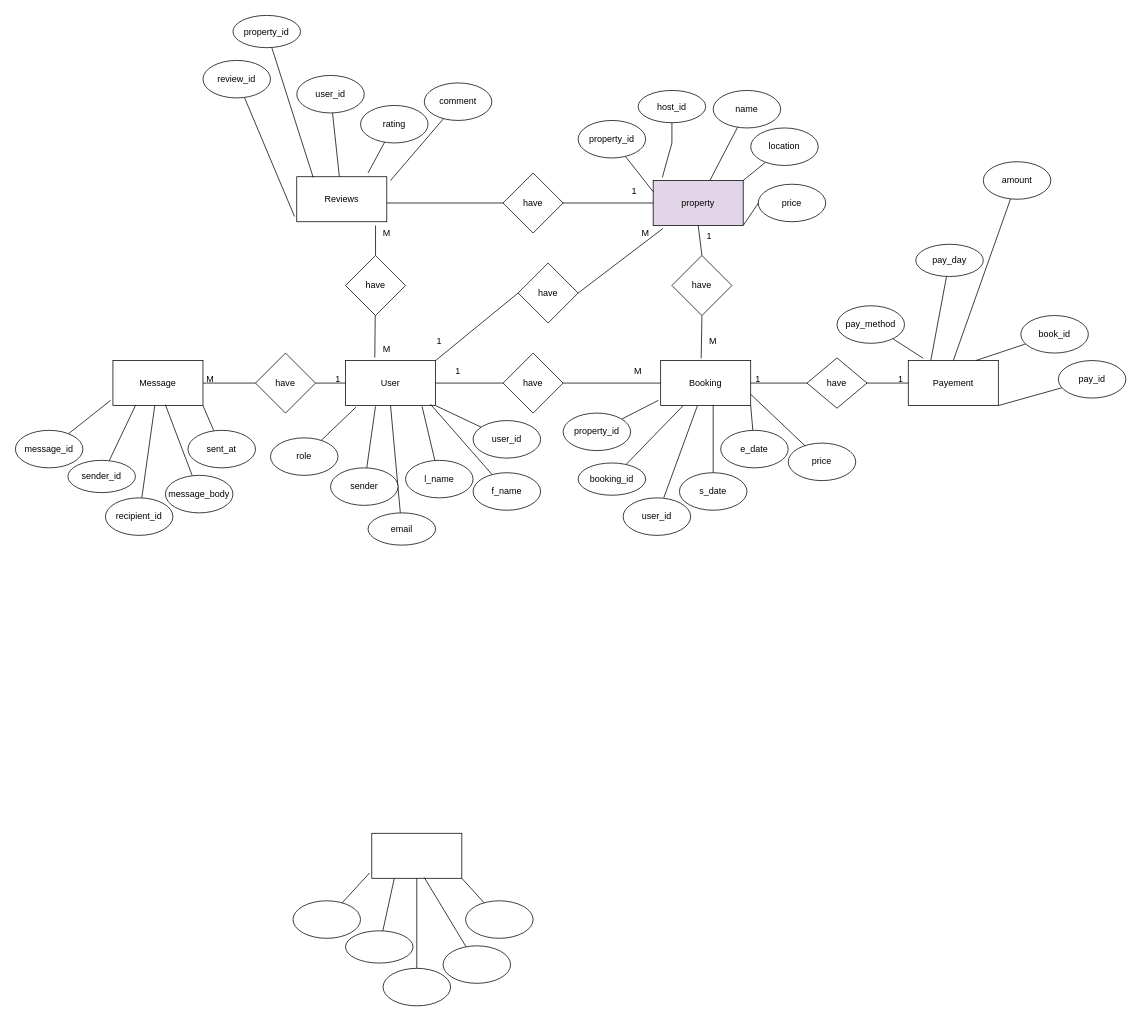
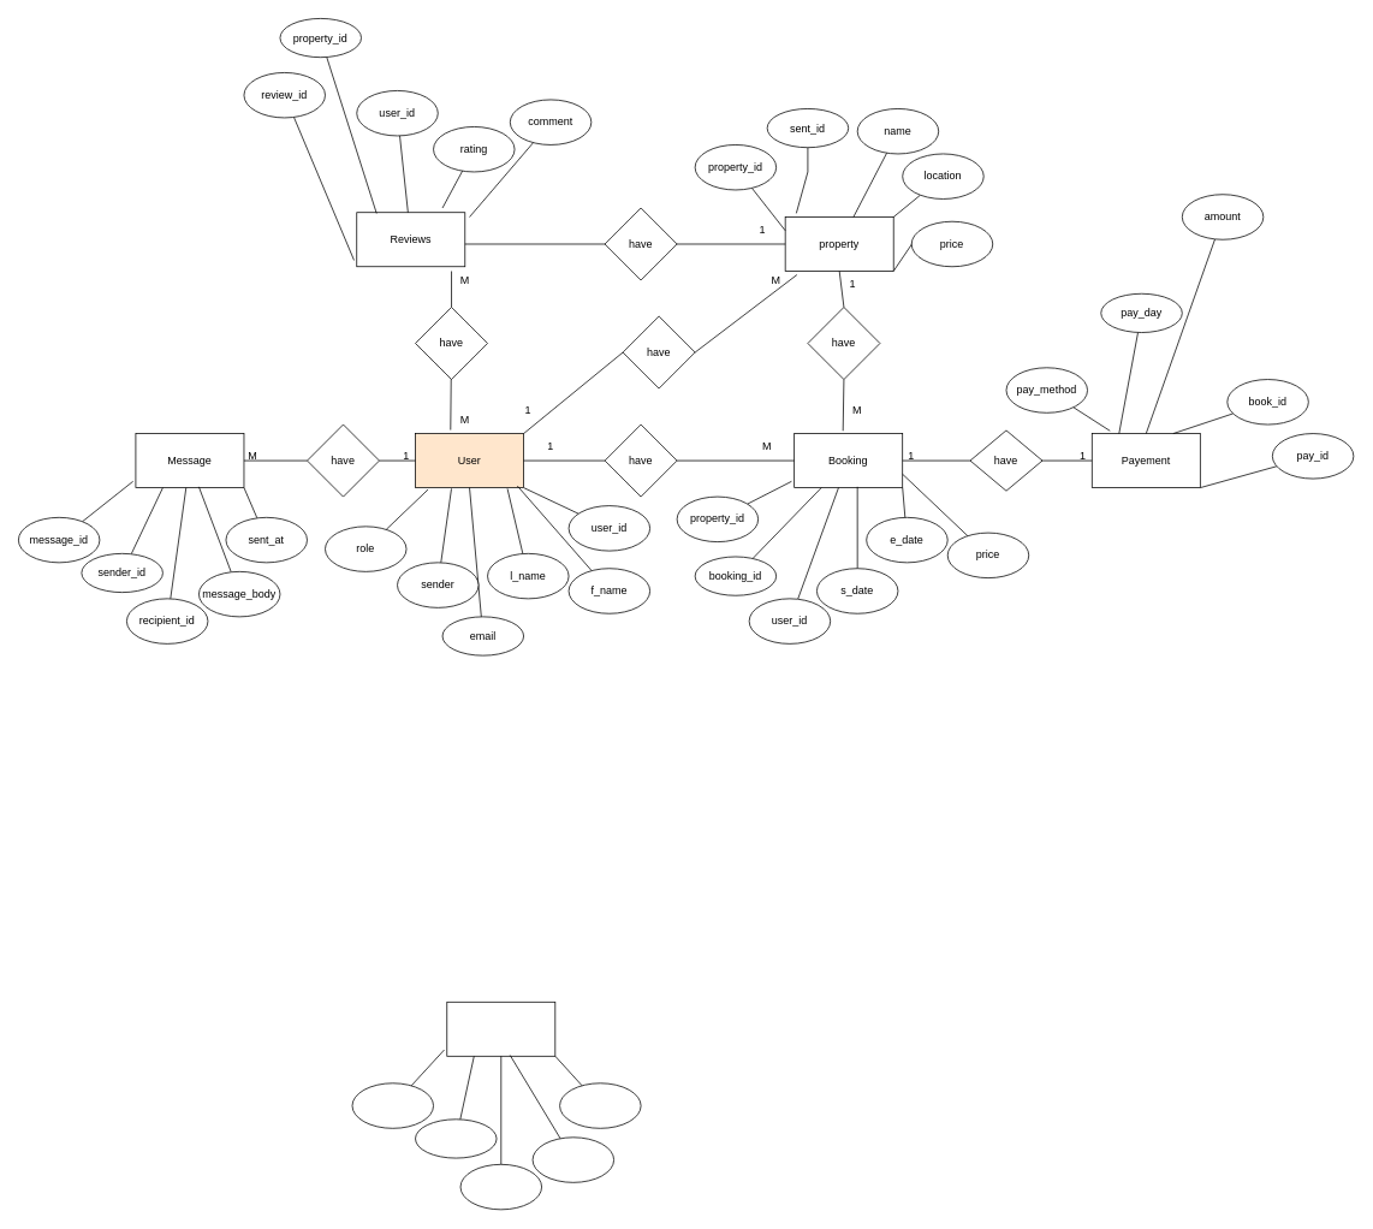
- <mxCell id="32" value="host_id" style="ellipse;whiteSpace=wrap;html=1;" vertex="1" parent="1"><mxGeometry x="850" y="120" width="90" height="43" as="geometry" /></mxCell>
+ <mxCell id="32" value="sent_id" style="ellipse;whiteSpace=wrap;html=1;" vertex="1" parent="1"><mxGeometry x="850" y="120" width="90" height="43" as="geometry" /></mxCell>
- <mxCell id="24" value="property" style="rounded=0;whiteSpace=wrap;html=1;fillColor=#e1d5e7;" vertex="1" parent="1"><mxGeometry x="870" y="240" width="120" height="60" as="geometry" /></mxCell>
+ <mxCell id="24" value="property" style="rounded=0;whiteSpace=wrap;html=1;" vertex="1" parent="1"><mxGeometry x="870" y="240" width="120" height="60" as="geometry" /></mxCell>
- <mxCell id="2" value="User" style="rounded=0;whiteSpace=wrap;html=1;" vertex="1" parent="1"><mxGeometry x="460" y="480" width="120" height="60" as="geometry" /></mxCell>
+ <mxCell id="2" value="User" style="rounded=0;whiteSpace=wrap;html=1;fillColor=#ffe6cc;" vertex="1" parent="1"><mxGeometry x="460" y="480" width="120" height="60" as="geometry" /></mxCell>
